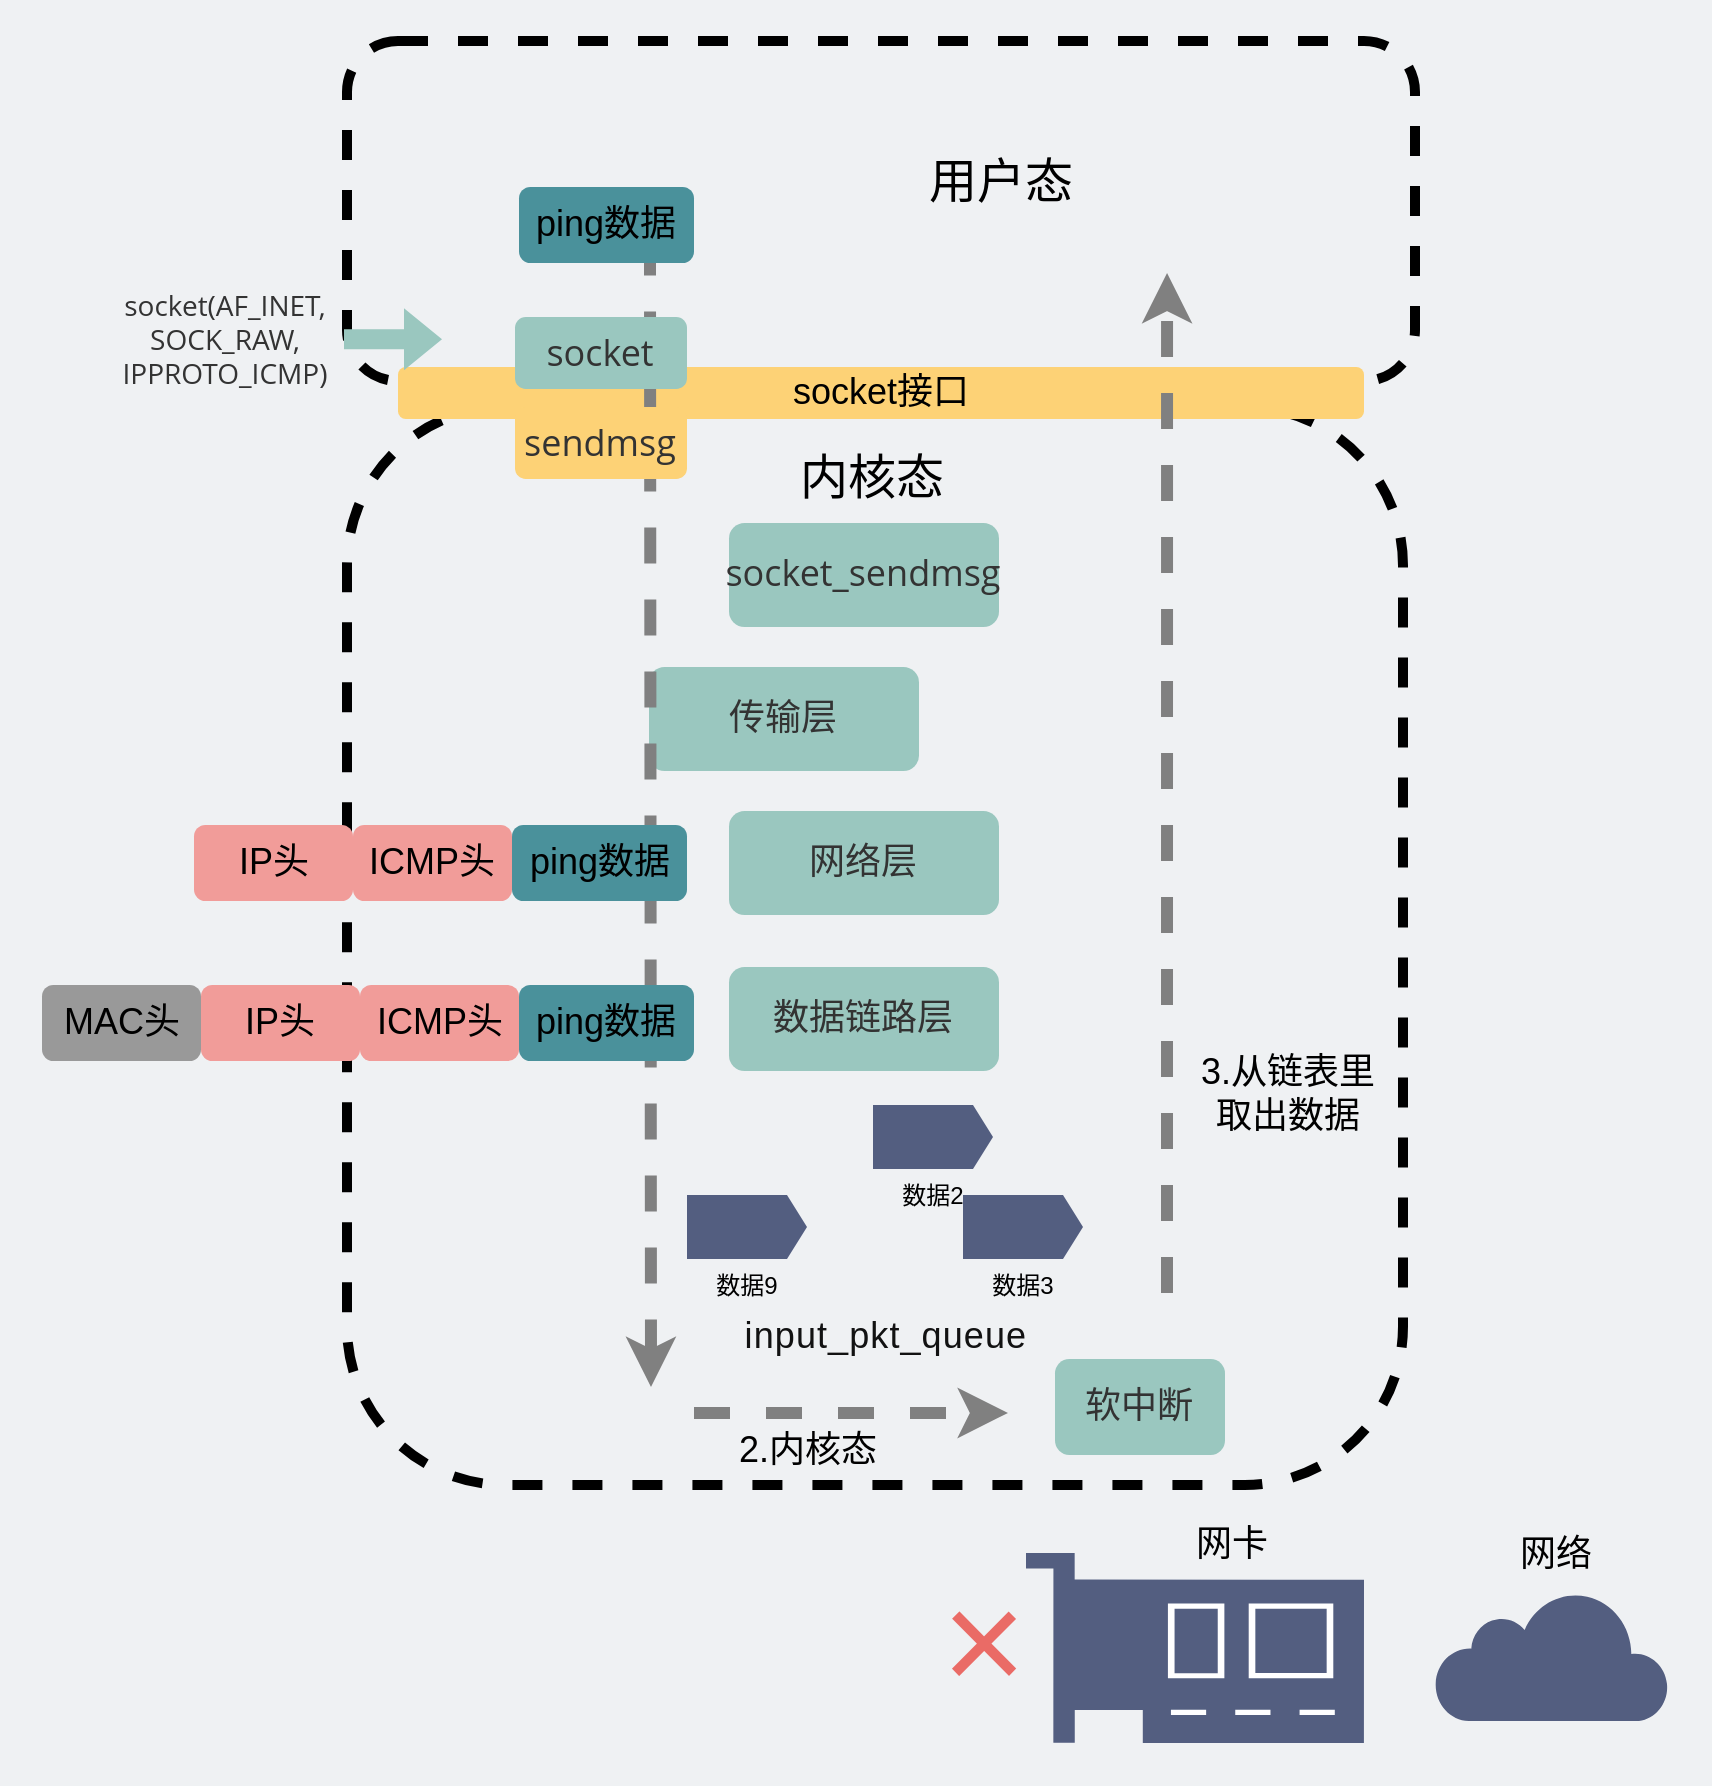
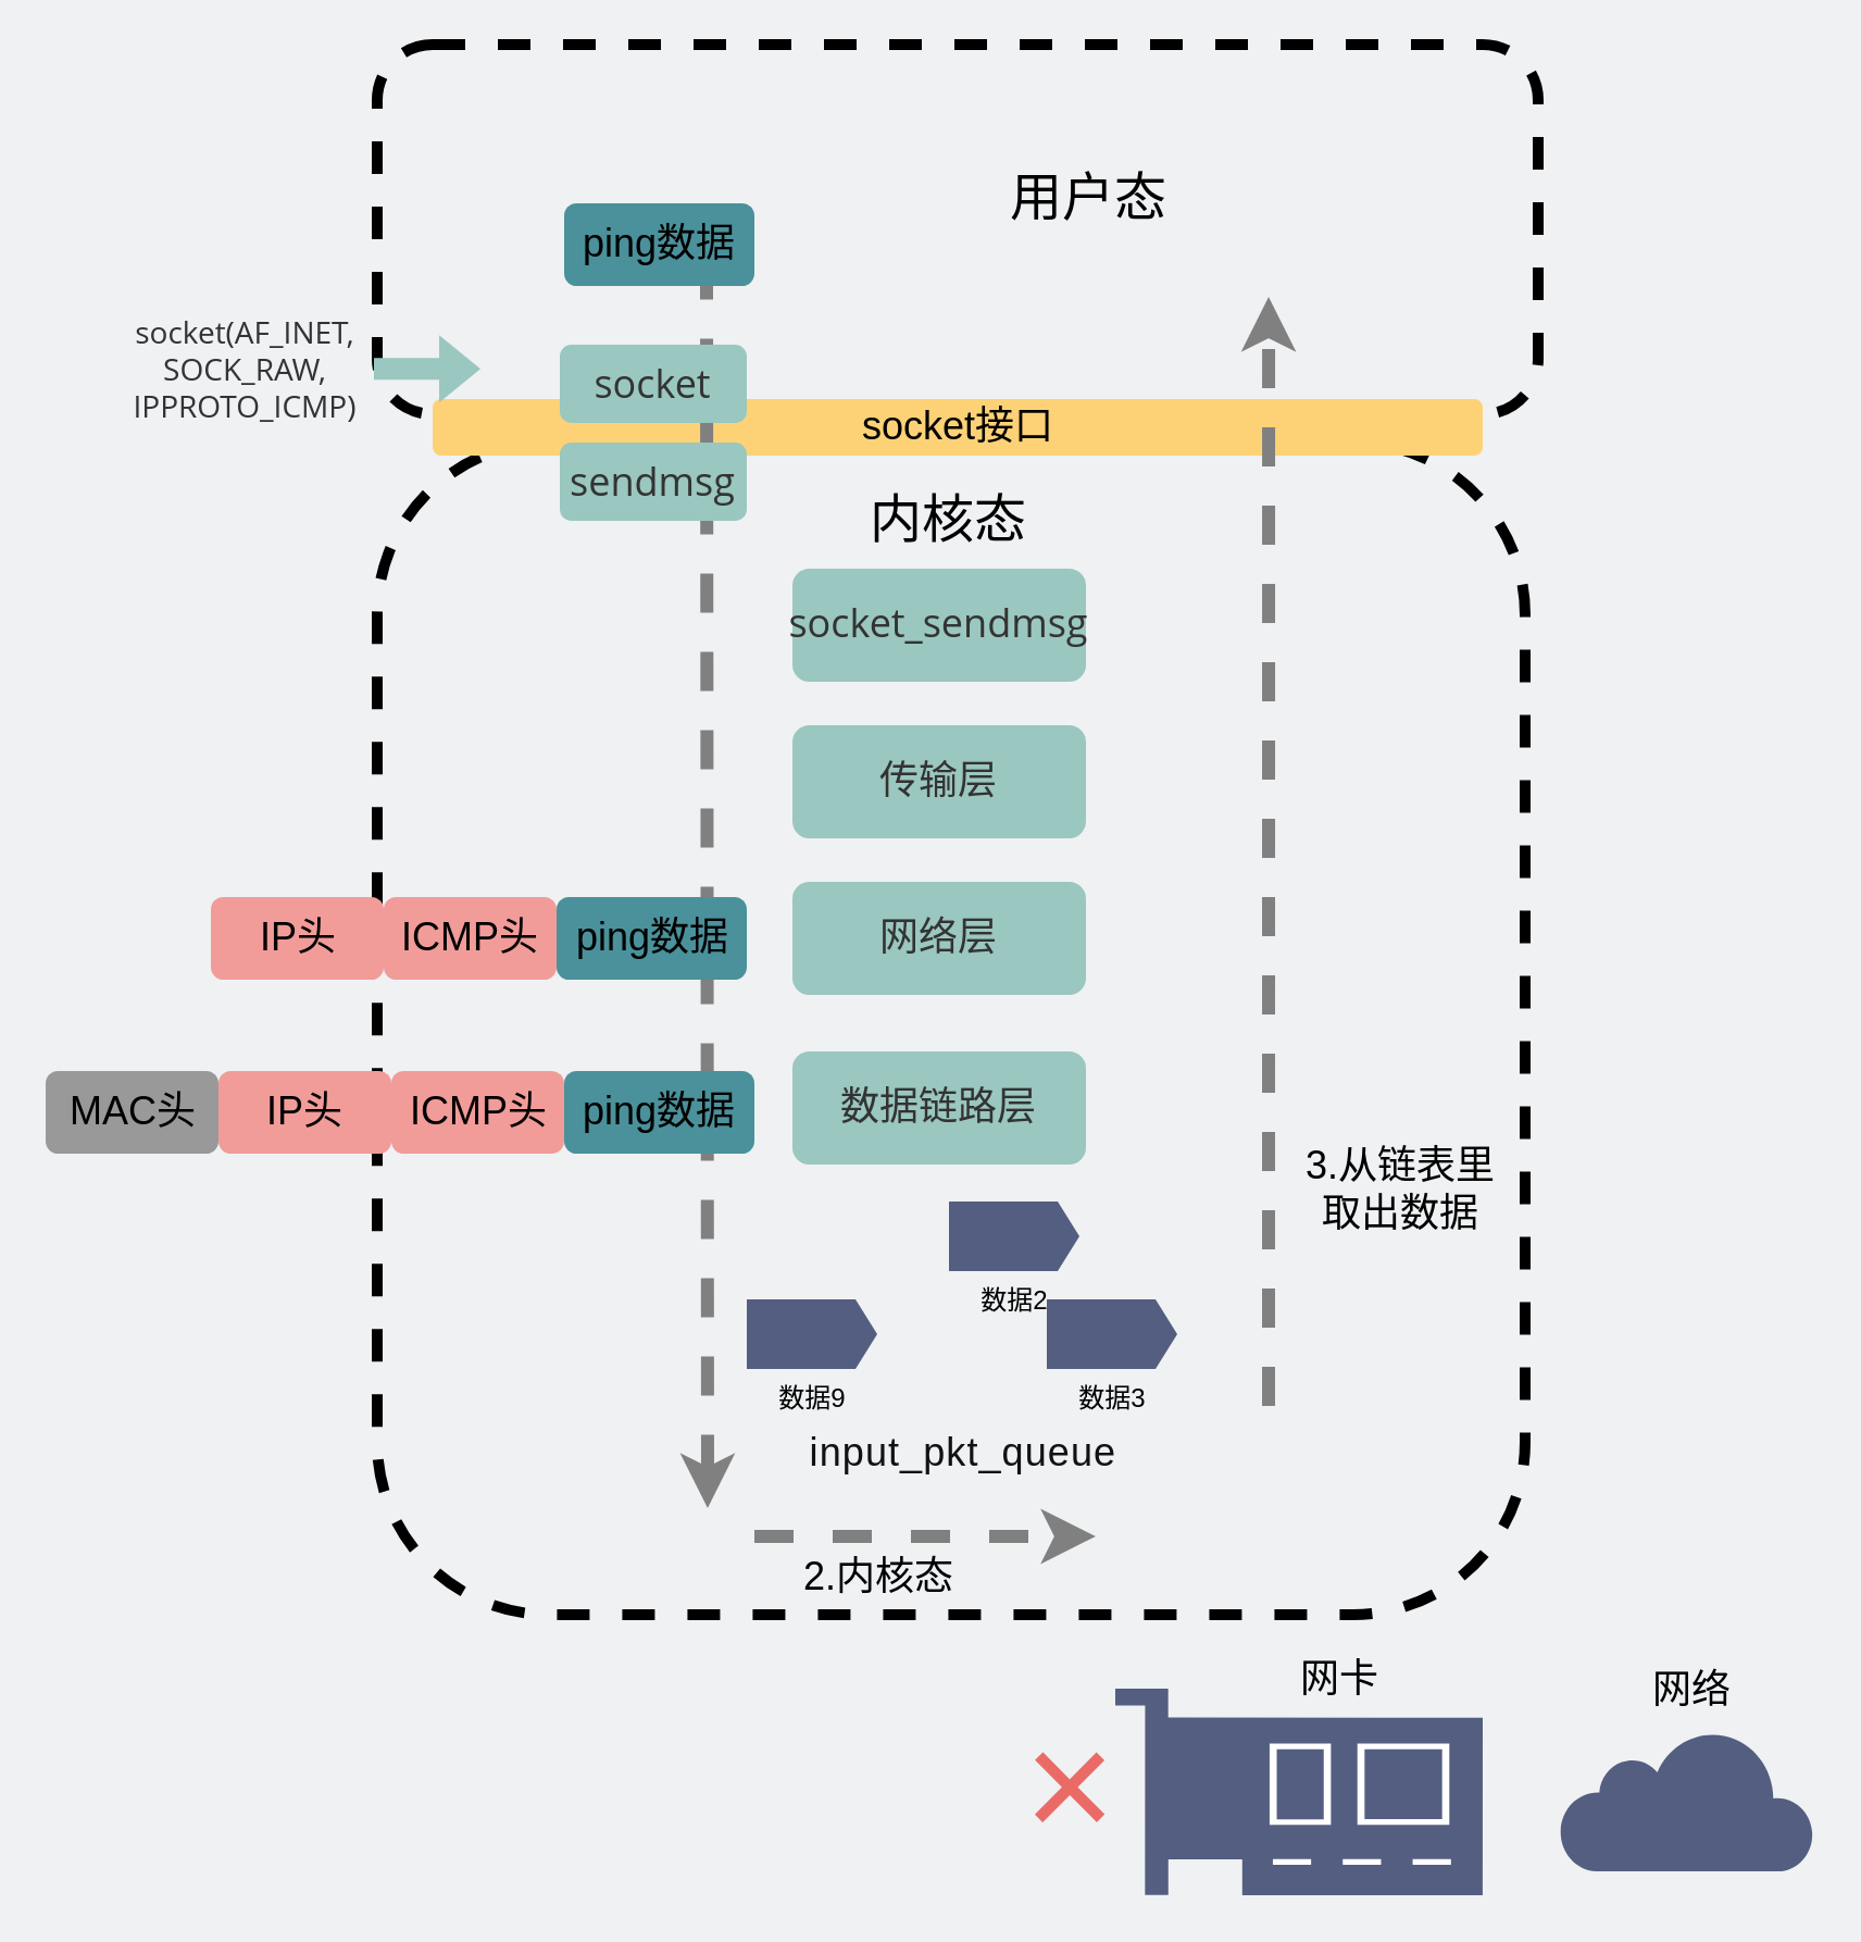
- <mxCell id="26" value="&lt;span style=&quot;color: rgb(51, 51, 51); font-family: &amp;quot;open sans&amp;quot;, &amp;quot;clear sans&amp;quot;, &amp;quot;helvetica neue&amp;quot;, helvetica, arial, sans-serif;&quot;&gt;&lt;font style=&quot;font-size: 18px&quot;&gt;sendmsg&lt;/font&gt;&lt;/span&gt;" style="rounded=1;whiteSpace=wrap;html=1;strokeColor=none;fillColor=#fdd276;labelBackgroundColor=none;" parent="1" vertex="1"><mxGeometry x="257" y="203" width="86" height="36" as="geometry" /></mxCell>
+ <mxCell id="26" value="&lt;span style=&quot;color: rgb(51, 51, 51); font-family: &amp;quot;open sans&amp;quot;, &amp;quot;clear sans&amp;quot;, &amp;quot;helvetica neue&amp;quot;, helvetica, arial, sans-serif;&quot;&gt;&lt;font style=&quot;font-size: 18px&quot;&gt;sendmsg&lt;/font&gt;&lt;/span&gt;" style="rounded=1;whiteSpace=wrap;html=1;strokeColor=none;fillColor=#9AC7BF;labelBackgroundColor=none;" parent="1" vertex="1"><mxGeometry x="257" y="203" width="86" height="36" as="geometry" /></mxCell>
- <mxCell id="10" value="&lt;span style=&quot;color: rgb(51, 51, 51); font-family: &amp;quot;open sans&amp;quot;, &amp;quot;clear sans&amp;quot;, &amp;quot;helvetica neue&amp;quot;, helvetica, arial, sans-serif; font-size: 18px;&quot;&gt;&lt;font style=&quot;font-size: 18px&quot;&gt;传输层&lt;/font&gt;&lt;/span&gt;" style="rounded=1;whiteSpace=wrap;html=1;strokeColor=none;fontSize=18;fillColor=#9AC7BF;labelBackgroundColor=none;" parent="1" vertex="1"><mxGeometry x="324" y="333" width="135" height="52" as="geometry" /></mxCell>
+ <mxCell id="10" value="&lt;span style=&quot;color: rgb(51, 51, 51); font-family: &amp;quot;open sans&amp;quot;, &amp;quot;clear sans&amp;quot;, &amp;quot;helvetica neue&amp;quot;, helvetica, arial, sans-serif; font-size: 18px;&quot;&gt;&lt;font style=&quot;font-size: 18px&quot;&gt;传输层&lt;/font&gt;&lt;/span&gt;" style="rounded=1;whiteSpace=wrap;html=1;strokeColor=none;fontSize=18;fillColor=#9AC7BF;labelBackgroundColor=none;" parent="1" vertex="1"><mxGeometry x="364" y="333" width="135" height="52" as="geometry" /></mxCell>
- <mxCell id="33" value="&lt;span style=&quot;color: rgb(51 , 51 , 51) ; font-family: &amp;#34;open sans&amp;#34; , &amp;#34;clear sans&amp;#34; , &amp;#34;helvetica neue&amp;#34; , &amp;#34;helvetica&amp;#34; , &amp;#34;arial&amp;#34; , sans-serif ; font-size: 18px&quot;&gt;软中断&lt;/span&gt;" style="rounded=1;whiteSpace=wrap;html=1;strokeColor=none;fontSize=18;fillColor=#9AC7BF;labelBackgroundColor=none;" vertex="1" parent="1"><mxGeometry x="527" y="679" width="85" height="48" as="geometry" /></mxCell>
